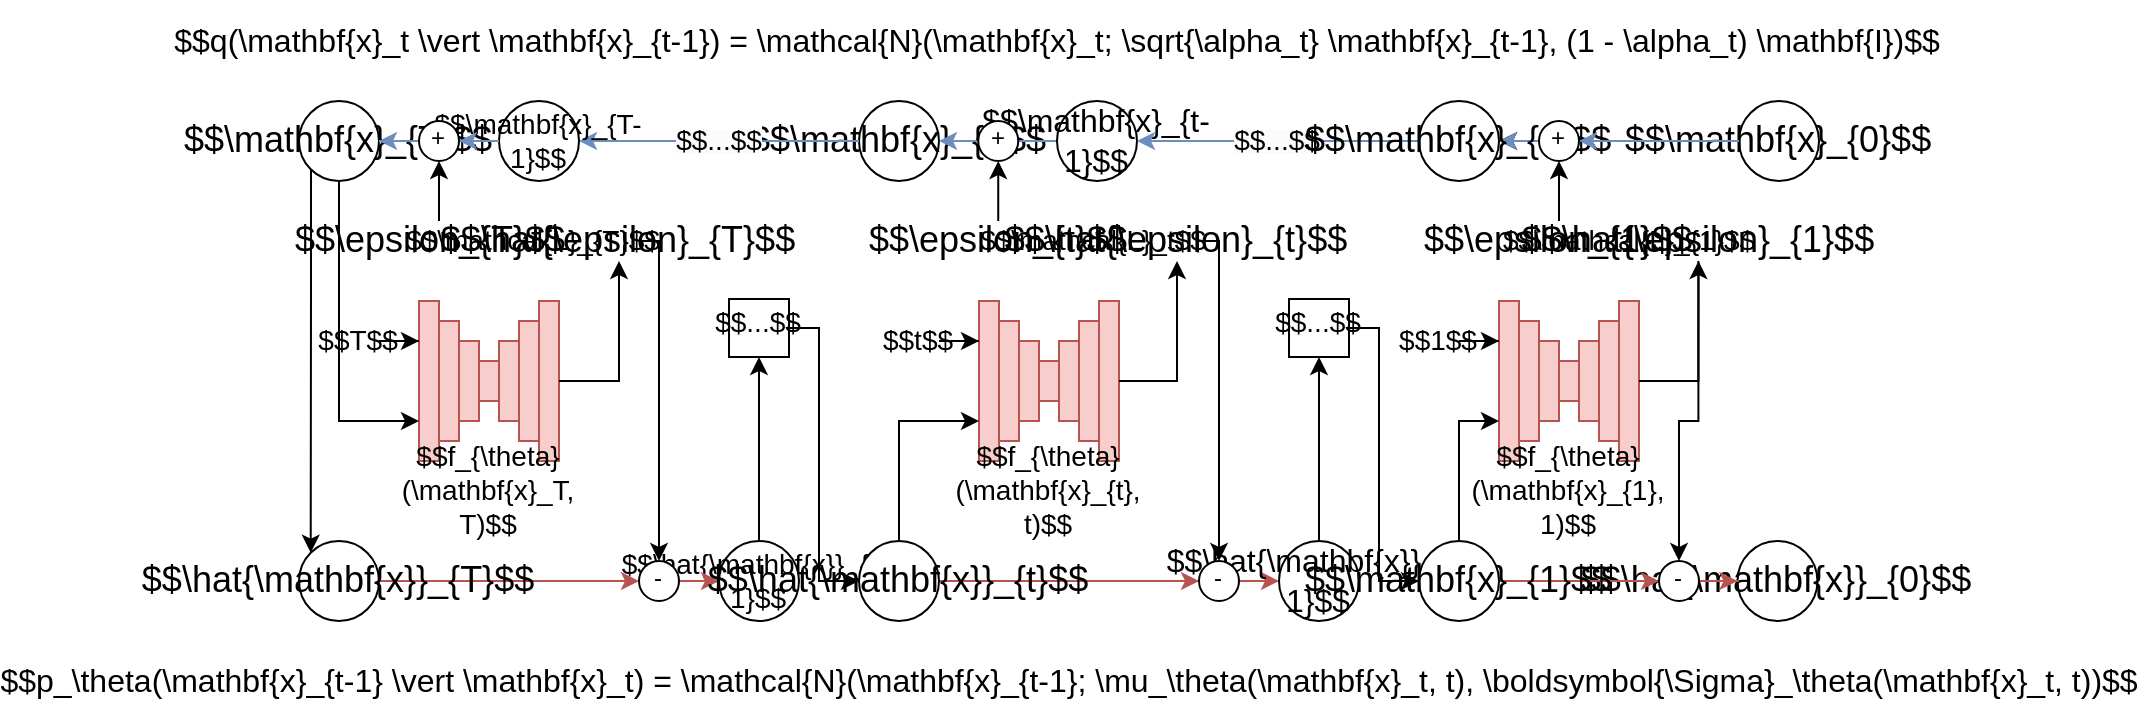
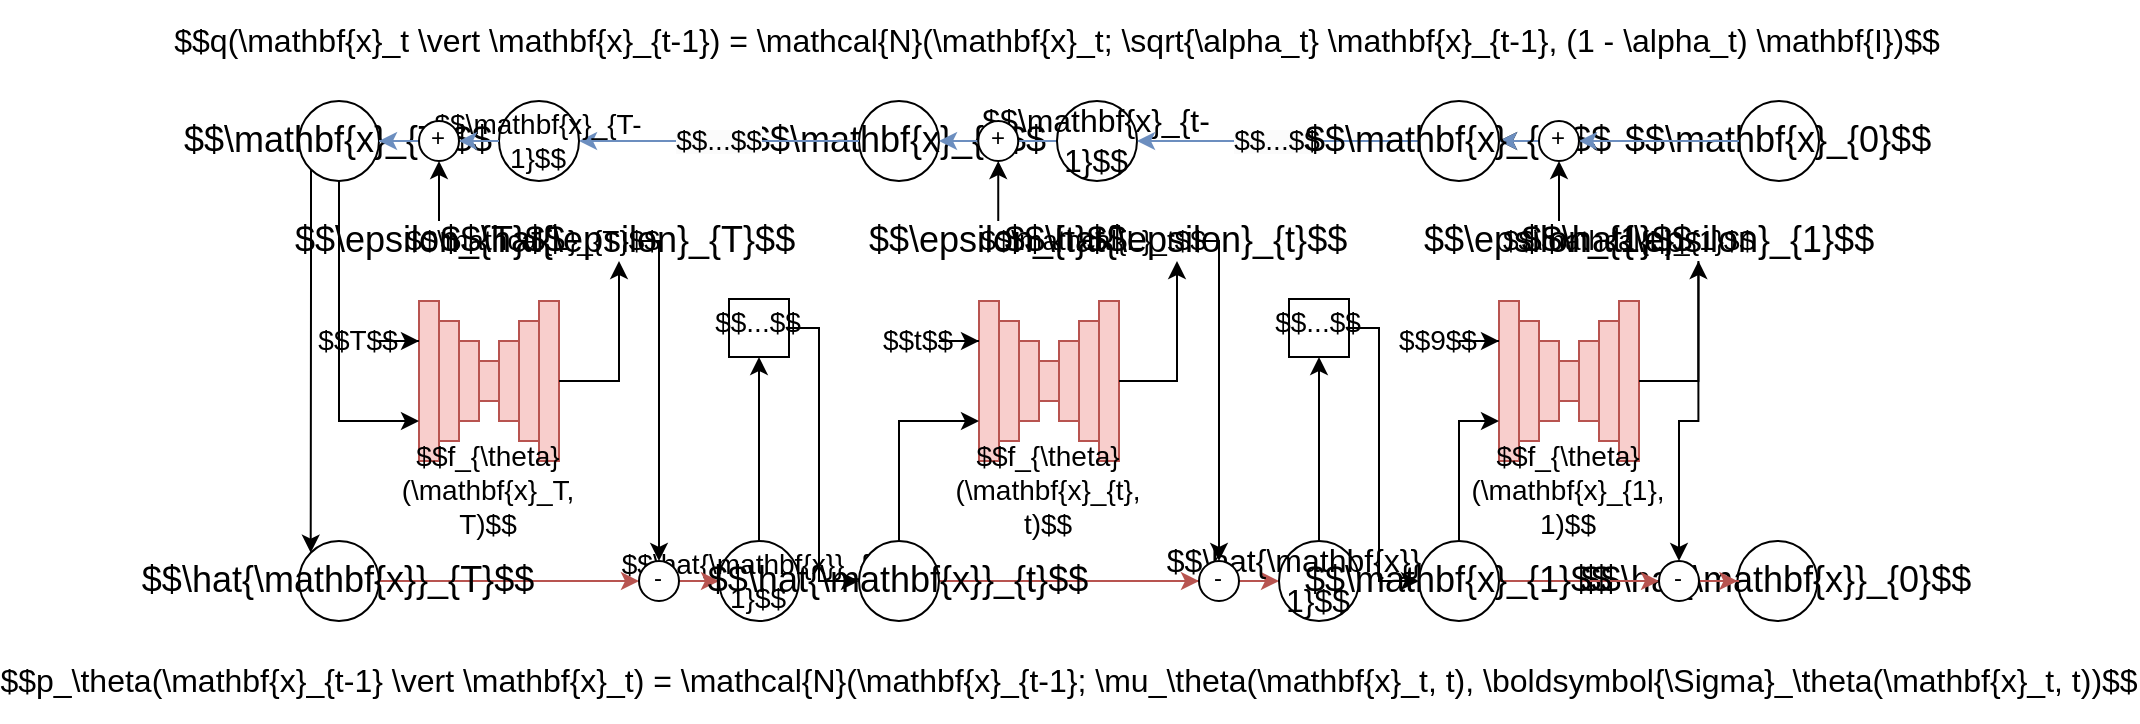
- <mxCell id="46" value="$$1$$" style="text;html=1;align=center;verticalAlign=middle;whiteSpace=wrap;rounded=0;fontSize=14;" parent="1" vertex="1"><mxGeometry x="580" y="155" width="20" height="30" as="geometry" /></mxCell>
+ <mxCell id="46" value="$$9$$" style="text;html=1;align=center;verticalAlign=middle;whiteSpace=wrap;rounded=0;fontSize=14;" parent="1" vertex="1"><mxGeometry x="580" y="155" width="20" height="30" as="geometry" /></mxCell>
